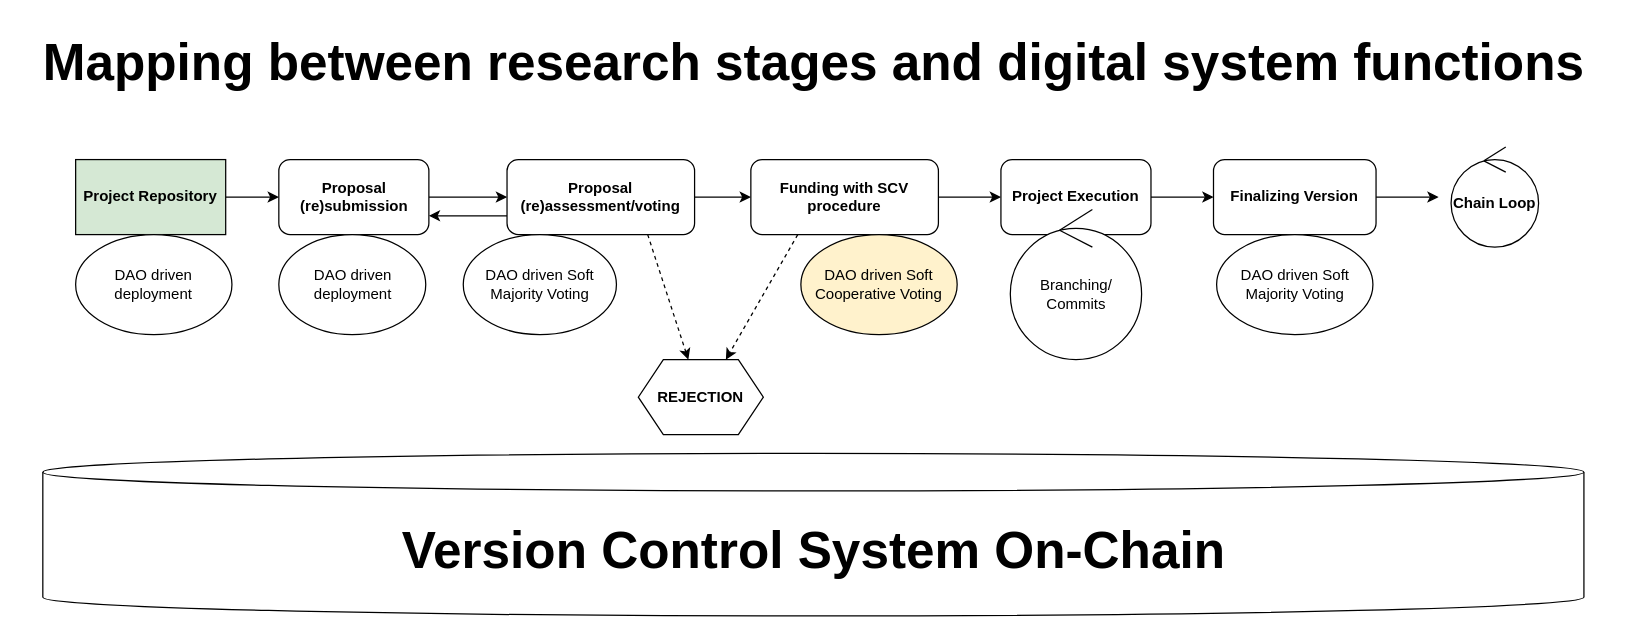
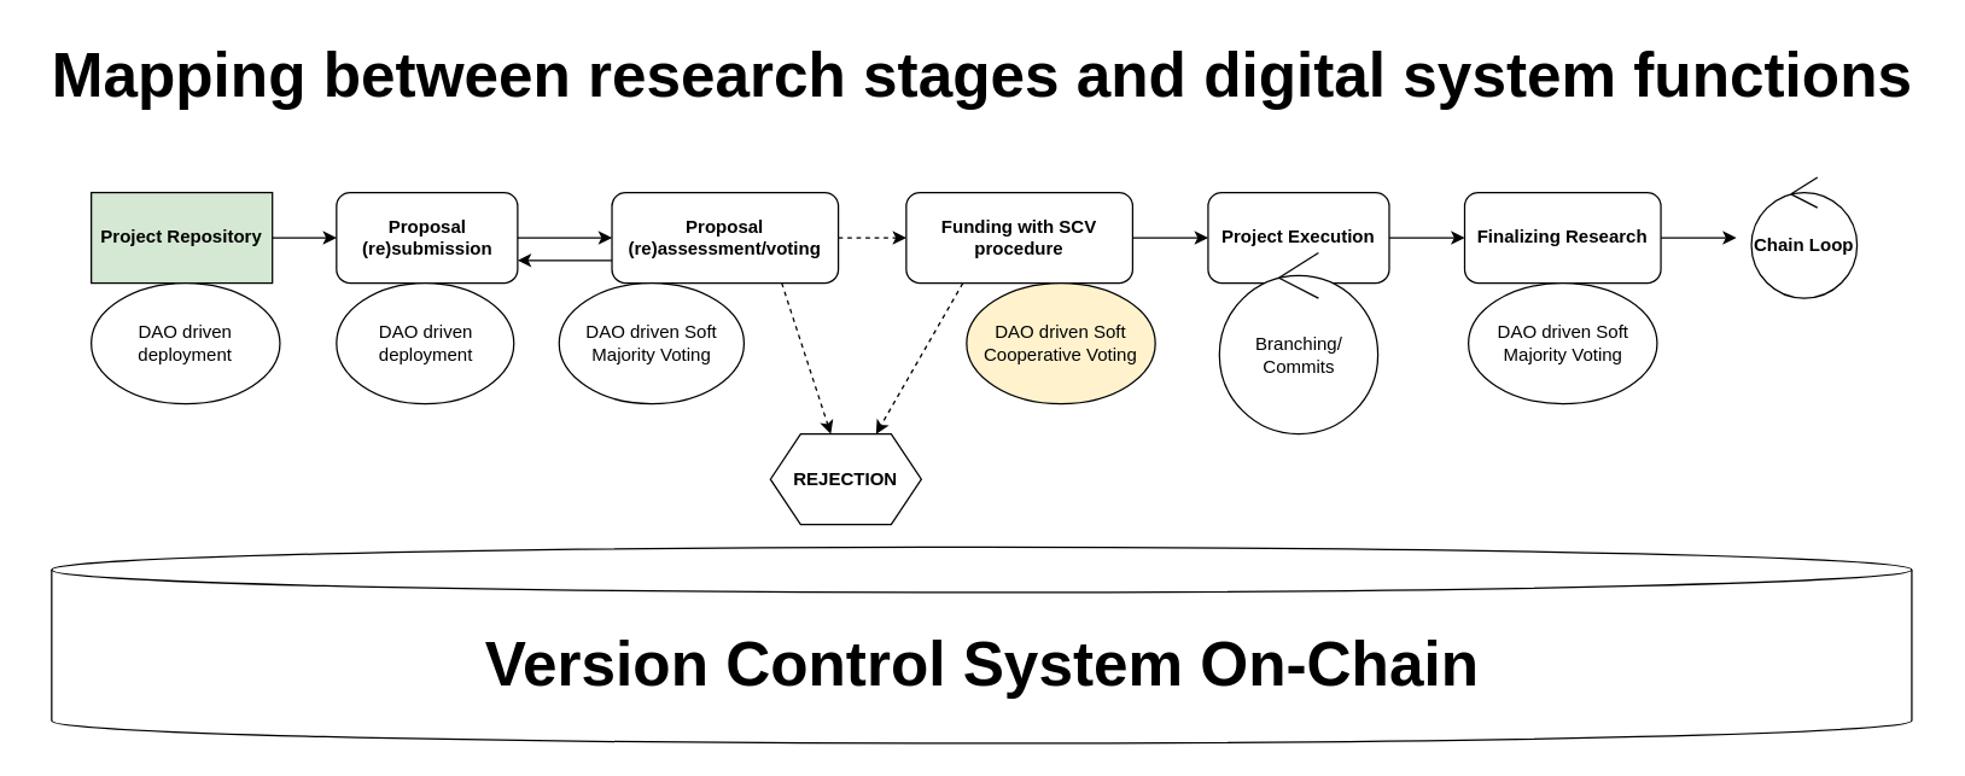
- <mxCell id="6" style="edgeStyle=orthogonalEdgeStyle;rounded=0;orthogonalLoop=1;jettySize=auto;html=1;exitX=1;exitY=0.5;exitDx=0;exitDy=0;entryX=0;entryY=0.5;entryDx=0;entryDy=0;" edge="1" parent="1" source="7" target="10"><mxGeometry relative="1" as="geometry" /></mxCell>
+ <mxCell id="6" style="edgeStyle=orthogonalEdgeStyle;rounded=0;orthogonalLoop=1;jettySize=auto;html=1;exitX=1;exitY=0.5;exitDx=0;exitDy=0;entryX=0;entryY=0.5;entryDx=0;entryDy=0;dashed=1;" edge="1" parent="1" source="7" target="10"><mxGeometry relative="1" as="geometry" /></mxCell>
- <mxCell id="22" value="&lt;b&gt;Finalizing Version&lt;/b&gt;" style="rounded=1;whiteSpace=wrap;html=1;" vertex="1" parent="1"><mxGeometry x="970" y="127" width="130" height="60" as="geometry" /></mxCell>
+ <mxCell id="22" value="&lt;b&gt;Finalizing Research&lt;/b&gt;" style="rounded=1;whiteSpace=wrap;html=1;" vertex="1" parent="1"><mxGeometry x="970" y="127" width="130" height="60" as="geometry" /></mxCell>
